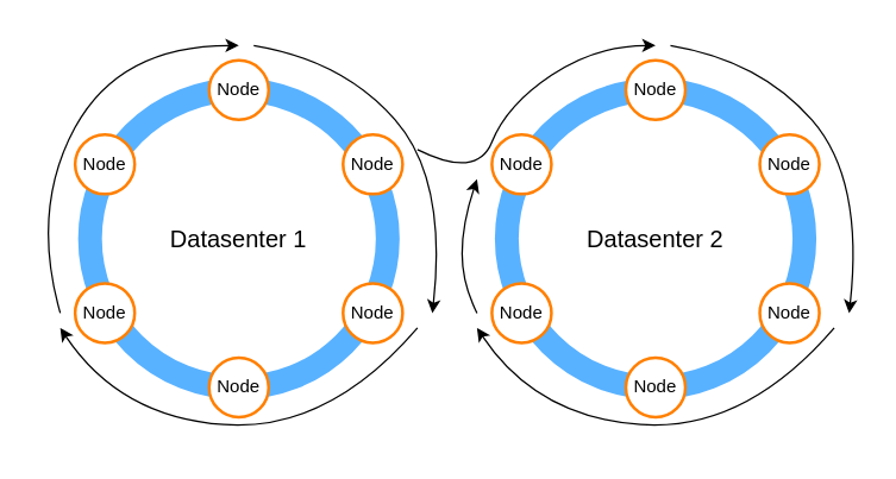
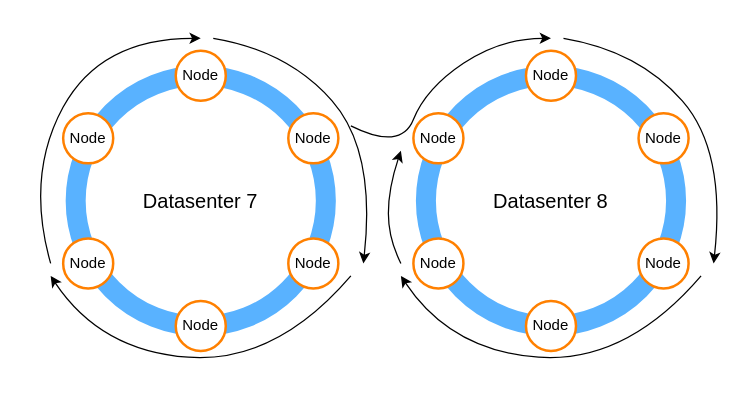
- <mxCell id="24" value="Datasenter 1" style="text;html=1;strokeColor=none;fillColor=none;align=center;verticalAlign=middle;whiteSpace=wrap;rounded=0;fontSize=16;" vertex="1" parent="1"><mxGeometry x="100" y="145" width="120" height="30" as="geometry" /></mxCell>
+ <mxCell id="24" value="Datasenter 7" style="text;html=1;strokeColor=none;fillColor=none;align=center;verticalAlign=middle;whiteSpace=wrap;rounded=0;fontSize=16;" vertex="1" parent="1"><mxGeometry x="100" y="145" width="120" height="30" as="geometry" /></mxCell>
- <mxCell id="25" value="Datasenter 2" style="text;html=1;strokeColor=none;fillColor=none;align=center;verticalAlign=middle;whiteSpace=wrap;rounded=0;fontSize=16;" vertex="1" parent="1"><mxGeometry x="380" y="145" width="120" height="30" as="geometry" /></mxCell>
+ <mxCell id="25" value="Datasenter 8" style="text;html=1;strokeColor=none;fillColor=none;align=center;verticalAlign=middle;whiteSpace=wrap;rounded=0;fontSize=16;" vertex="1" parent="1"><mxGeometry x="380" y="145" width="120" height="30" as="geometry" /></mxCell>
